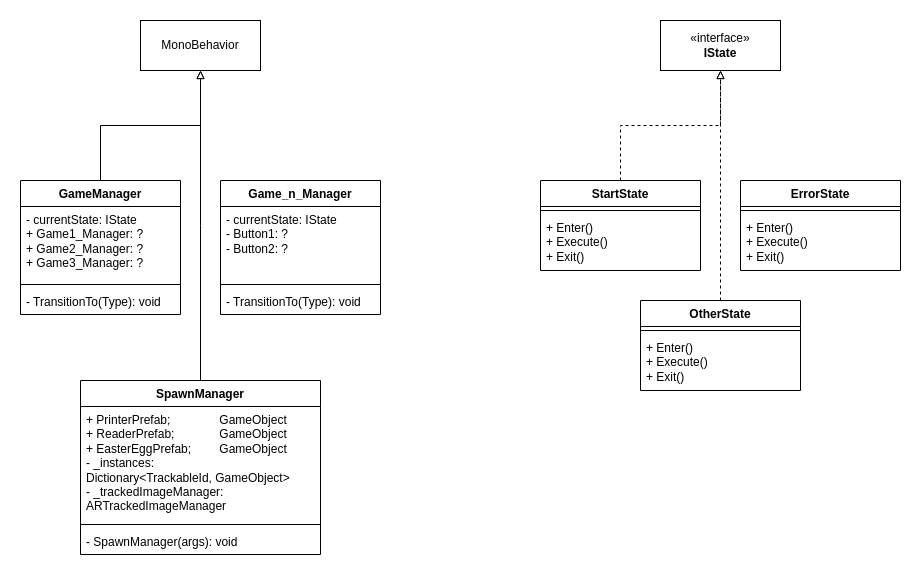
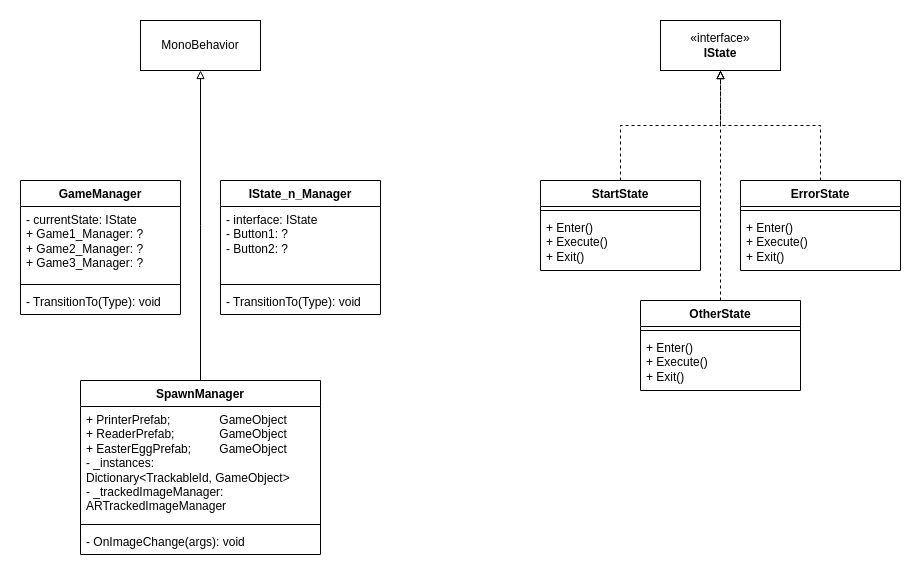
- <mxCell id="7" value="" style="endArrow=block;html=1;endFill=0;edgeStyle=elbowEdgeStyle;elbow=vertical;rounded=0;entryX=0.5;entryY=1;entryDx=0;entryDy=0;exitX=0.5;exitY=0;exitDx=0;exitDy=0;" edge="1" parent="1" source="2" target="6"><mxGeometry width="160" relative="1" as="geometry"><mxPoint x="20" y="130" as="sourcePoint" /><mxPoint x="180" y="130" as="targetPoint" /></mxGeometry></mxCell>
+ <mxCell id="12" value="" style="endArrow=block;html=1;endFill=0;edgeStyle=elbowEdgeStyle;elbow=vertical;rounded=0;entryX=0.5;entryY=1;entryDx=0;entryDy=0;exitX=0.5;exitY=0;exitDx=0;exitDy=0;dashed=1;" edge="1" parent="1" source="13" target="8"><mxGeometry width="160" relative="1" as="geometry"><mxPoint x="410" y="190" as="sourcePoint" /><mxPoint x="410" y="80" as="targetPoint" /></mxGeometry></mxCell>
- <mxCell id="21" value="Game_n_Manager" style="swimlane;fontStyle=1;align=center;verticalAlign=top;childLayout=stackLayout;horizontal=1;startSize=26;horizontalStack=0;resizeParent=1;resizeParentMax=0;resizeLast=0;collapsible=1;marginBottom=0;whiteSpace=wrap;html=1;" vertex="1" parent="1"><mxGeometry x="220" y="180" width="160" height="134" as="geometry" /></mxCell>
+ <mxCell id="21" value="IState_n_Manager" style="swimlane;fontStyle=1;align=center;verticalAlign=top;childLayout=stackLayout;horizontal=1;startSize=26;horizontalStack=0;resizeParent=1;resizeParentMax=0;resizeLast=0;collapsible=1;marginBottom=0;whiteSpace=wrap;html=1;" vertex="1" parent="1"><mxGeometry x="220" y="180" width="160" height="134" as="geometry" /></mxCell>
- <mxCell id="22" value="- currentState: IState&lt;br&gt;- Button1: ?&lt;br&gt;- Button2: ?" style="text;strokeColor=none;fillColor=none;align=left;verticalAlign=top;spacingLeft=4;spacingRight=4;overflow=hidden;rotatable=0;points=[[0,0.5],[1,0.5]];portConstraint=eastwest;html=1;whiteSpace=wrap;" vertex="1" parent="21"><mxGeometry y="26" width="160" height="74" as="geometry" /></mxCell>
+ <mxCell id="22" value="- interface: IState&lt;br&gt;- Button1: ?&lt;br&gt;- Button2: ?" style="text;strokeColor=none;fillColor=none;align=left;verticalAlign=top;spacingLeft=4;spacingRight=4;overflow=hidden;rotatable=0;points=[[0,0.5],[1,0.5]];portConstraint=eastwest;html=1;whiteSpace=wrap;" vertex="1" parent="21"><mxGeometry y="26" width="160" height="74" as="geometry" /></mxCell>
- <mxCell id="28" value="- SpawnManager(args): void" style="text;strokeColor=none;fillColor=none;align=left;verticalAlign=top;spacingLeft=4;spacingRight=4;overflow=hidden;rotatable=0;points=[[0,0.5],[1,0.5]];portConstraint=eastwest;whiteSpace=wrap;html=1;" vertex="1" parent="25"><mxGeometry y="148" width="240" height="26" as="geometry" /></mxCell>
+ <mxCell id="28" value="- OnImageChange(args): void" style="text;strokeColor=none;fillColor=none;align=left;verticalAlign=top;spacingLeft=4;spacingRight=4;overflow=hidden;rotatable=0;points=[[0,0.5],[1,0.5]];portConstraint=eastwest;whiteSpace=wrap;html=1;" vertex="1" parent="25"><mxGeometry y="148" width="240" height="26" as="geometry" /></mxCell>
